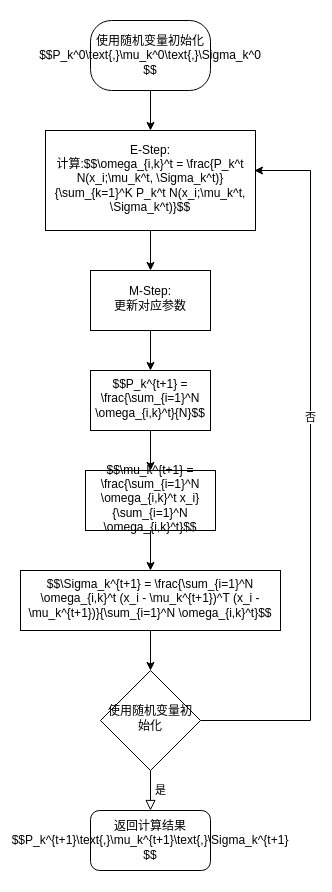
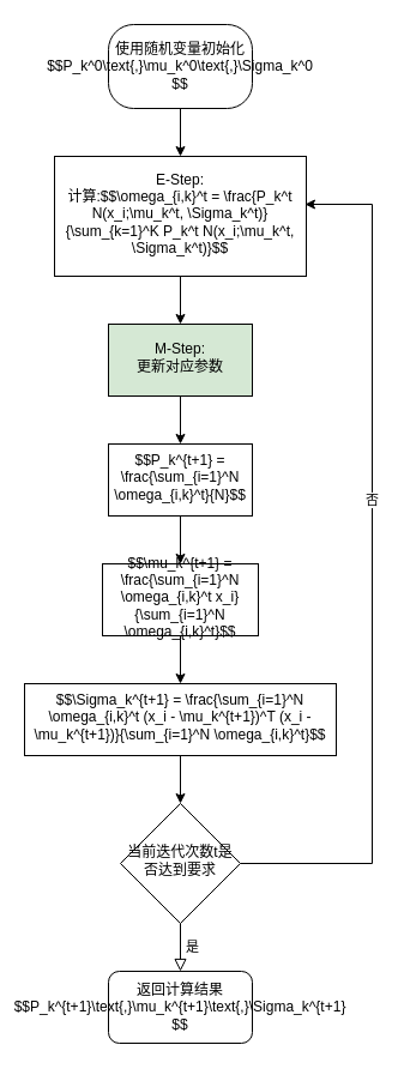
- <mxCell id="7" value="M-Step:&lt;br&gt;更新对应参数" style="whiteSpace=wrap;html=1;shadow=0;strokeWidth=1;spacing=6;spacingTop=-4;" parent="1" vertex="1"><mxGeometry x="90" y="270" width="120" height="60" as="geometry" /></mxCell>
+ <mxCell id="7" value="M-Step:&lt;br&gt;更新对应参数" style="whiteSpace=wrap;html=1;shadow=0;strokeWidth=1;spacing=6;spacingTop=-4;fillColor=#d5e8d4;" parent="1" vertex="1"><mxGeometry x="90" y="270" width="120" height="60" as="geometry" /></mxCell>
- <mxCell id="17" value="使用随机变量初始化" style="rhombus;whiteSpace=wrap;html=1;shadow=0;fontFamily=Helvetica;fontSize=12;align=center;strokeWidth=1;spacing=6;spacingTop=-4;" vertex="1" parent="1"><mxGeometry x="100" y="670" width="100" height="100" as="geometry" /></mxCell>
+ <mxCell id="17" value="当前迭代次数t是否达到要求" style="rhombus;whiteSpace=wrap;html=1;shadow=0;fontFamily=Helvetica;fontSize=12;align=center;strokeWidth=1;spacing=6;spacingTop=-4;" vertex="1" parent="1"><mxGeometry x="100" y="670" width="100" height="100" as="geometry" /></mxCell>
